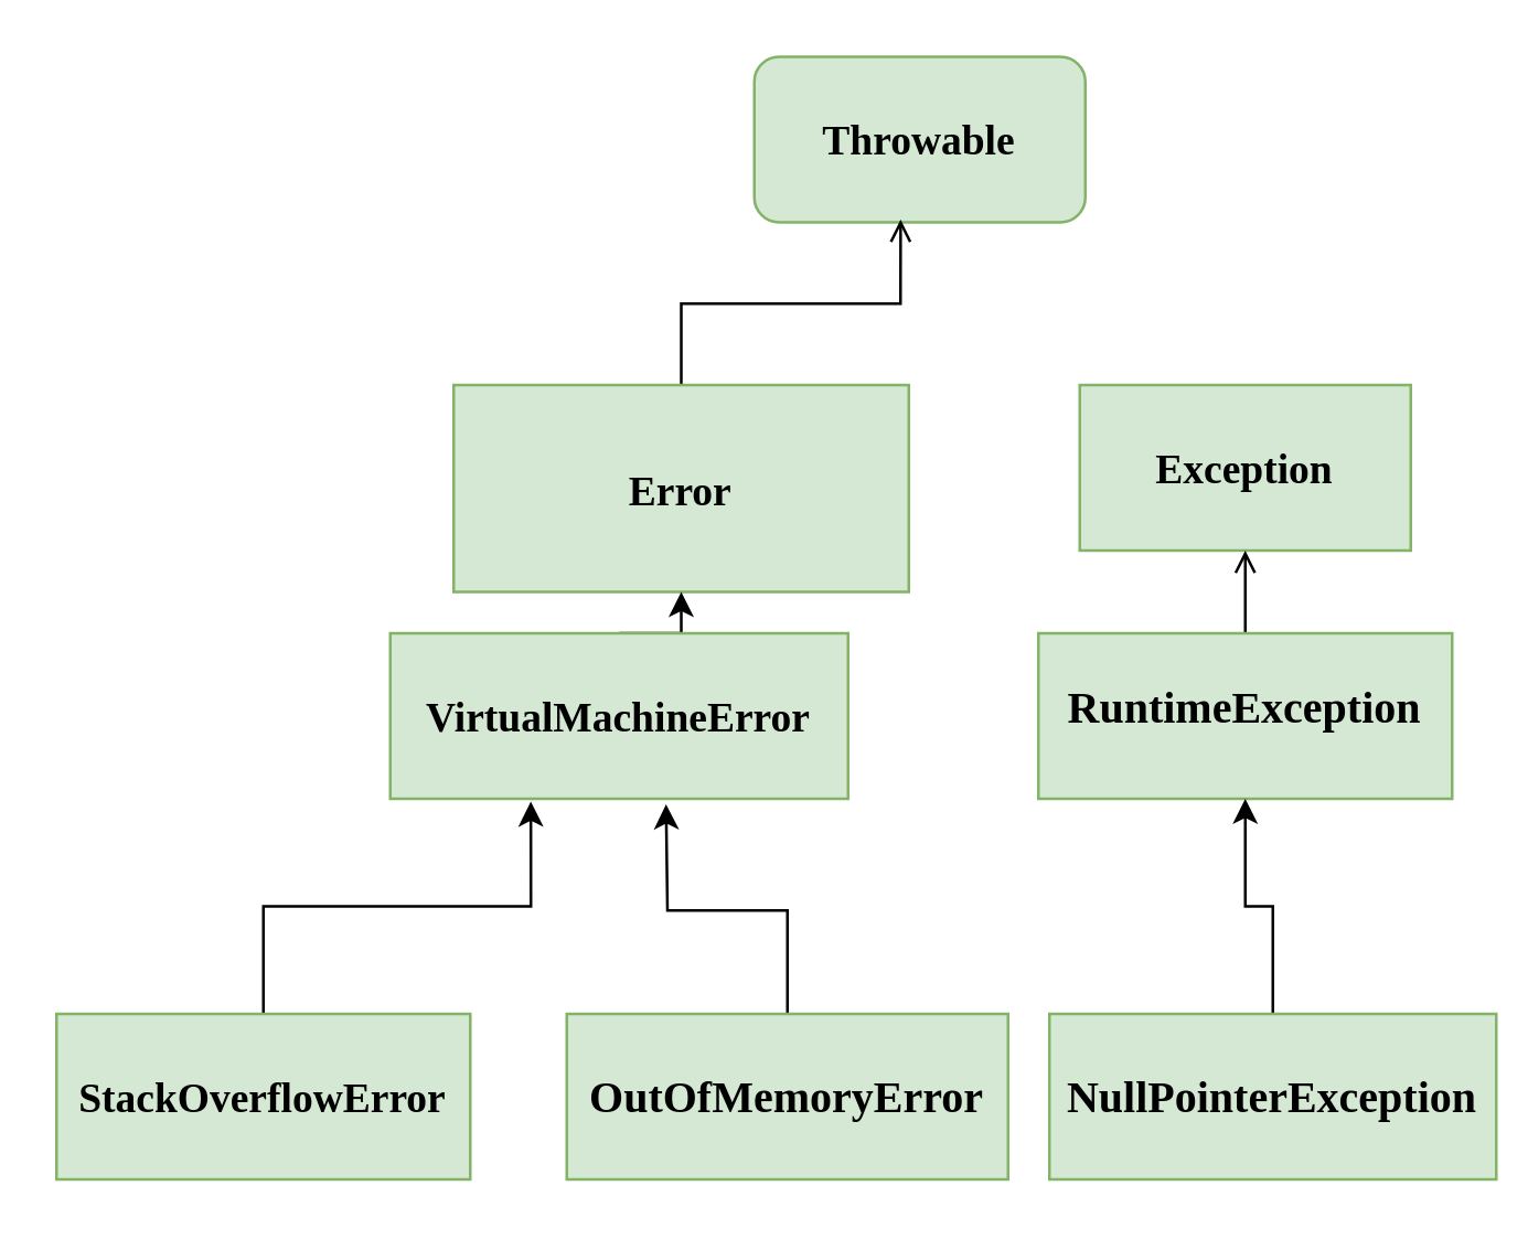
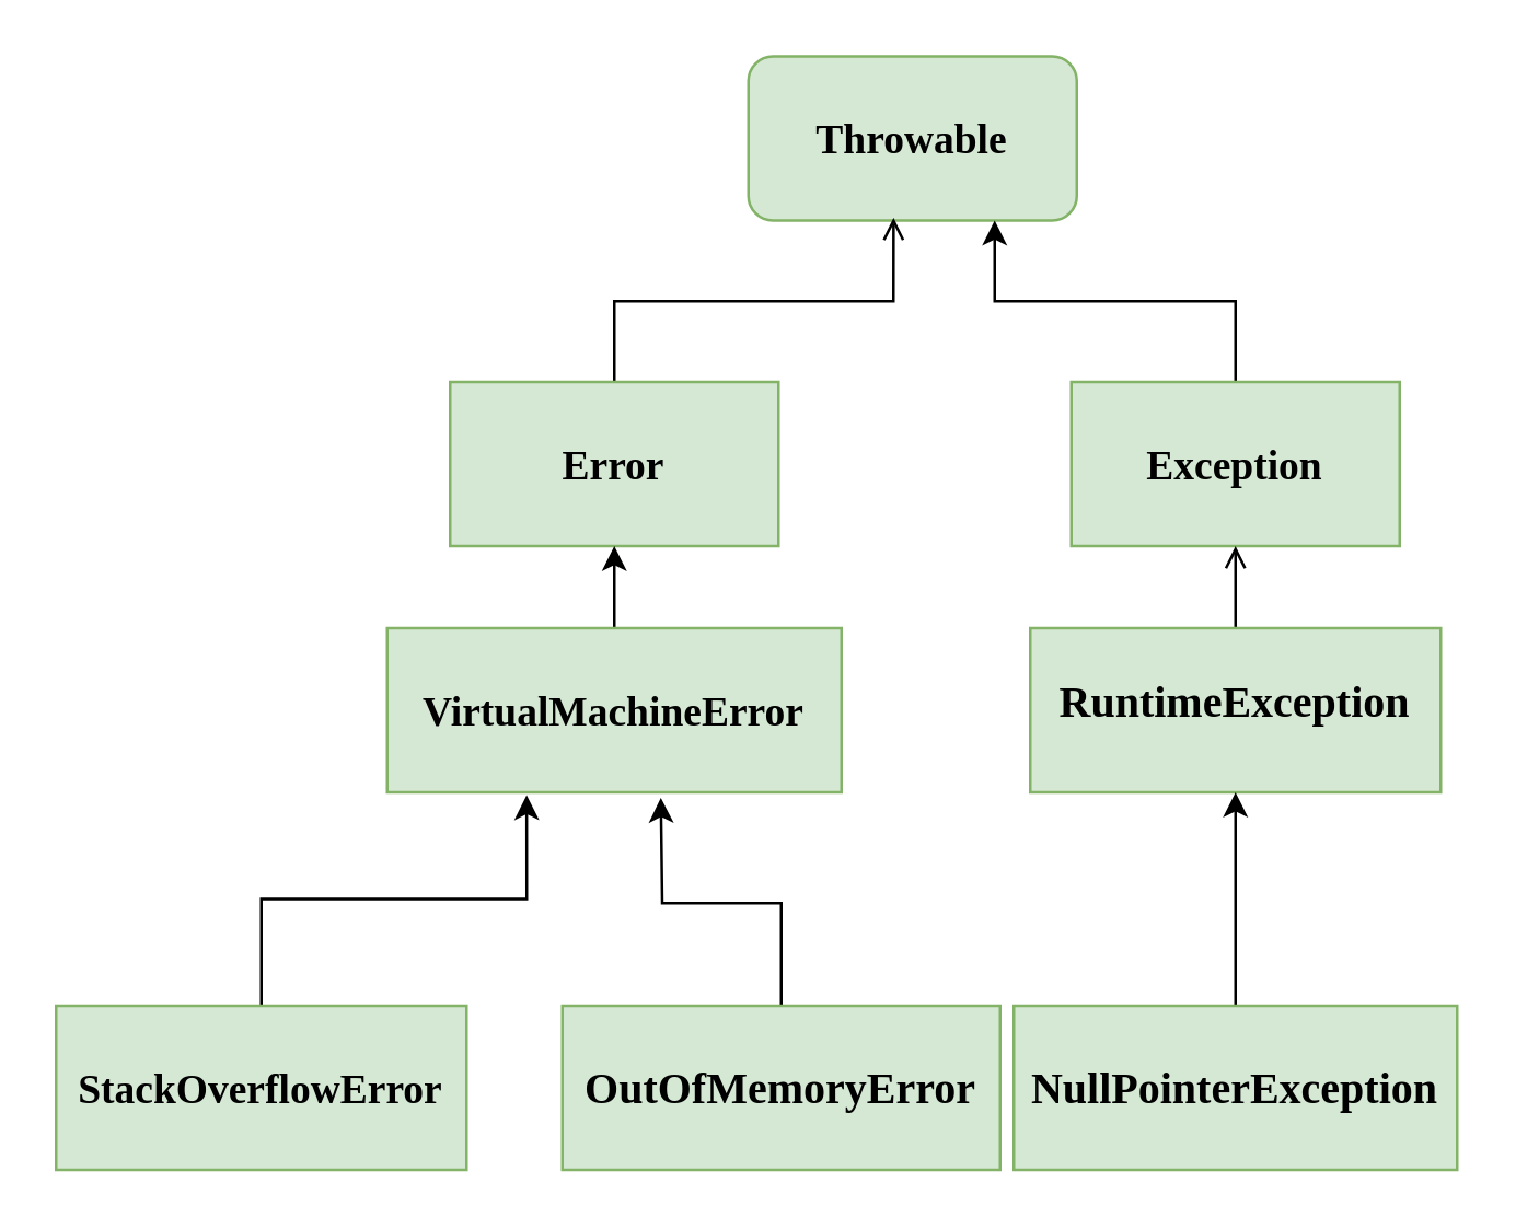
+ <mxCell id="5" style="edgeStyle=orthogonalEdgeStyle;rounded=0;orthogonalLoop=1;jettySize=auto;html=1;exitX=0.5;exitY=0;exitDx=0;exitDy=0;entryX=0.75;entryY=1;entryDx=0;entryDy=0;fontFamily=Times New Roman;fontSize=15;" edge="1" parent="1" source="6" target="2"><mxGeometry relative="1" as="geometry" /></mxCell>
- <mxCell id="4" value="Error" style="whiteSpace=wrap;html=1;fontFamily=Times New Roman;fontSize=15;fillColor=#d5e8d4;strokeColor=#82b366;fontStyle=1" vertex="1" parent="1"><mxGeometry x="164" y="139" width="165" height="75" as="geometry" /></mxCell>
+ <mxCell id="4" value="Error" style="whiteSpace=wrap;html=1;fontFamily=Times New Roman;fontSize=15;fillColor=#d5e8d4;strokeColor=#82b366;fontStyle=1" vertex="1" parent="1"><mxGeometry x="164" y="139" width="120" height="60" as="geometry" /></mxCell>
- <mxCell id="14" value="&lt;span style=&quot;font-size: 16px;&quot;&gt;NullPointerException&lt;/span&gt;" style="whiteSpace=wrap;html=1;fontFamily=Times New Roman;fontSize=15;fillColor=#d5e8d4;strokeColor=#82b366;fontStyle=1" vertex="1" parent="1"><mxGeometry x="380" y="367" width="162" height="60" as="geometry" /></mxCell>
+ <mxCell id="14" value="&lt;span style=&quot;font-size: 16px;&quot;&gt;NullPointerException&lt;/span&gt;" style="whiteSpace=wrap;html=1;fontFamily=Times New Roman;fontSize=15;fillColor=#d5e8d4;strokeColor=#82b366;fontStyle=1" vertex="1" parent="1"><mxGeometry x="370" y="367" width="162" height="60" as="geometry" /></mxCell>
